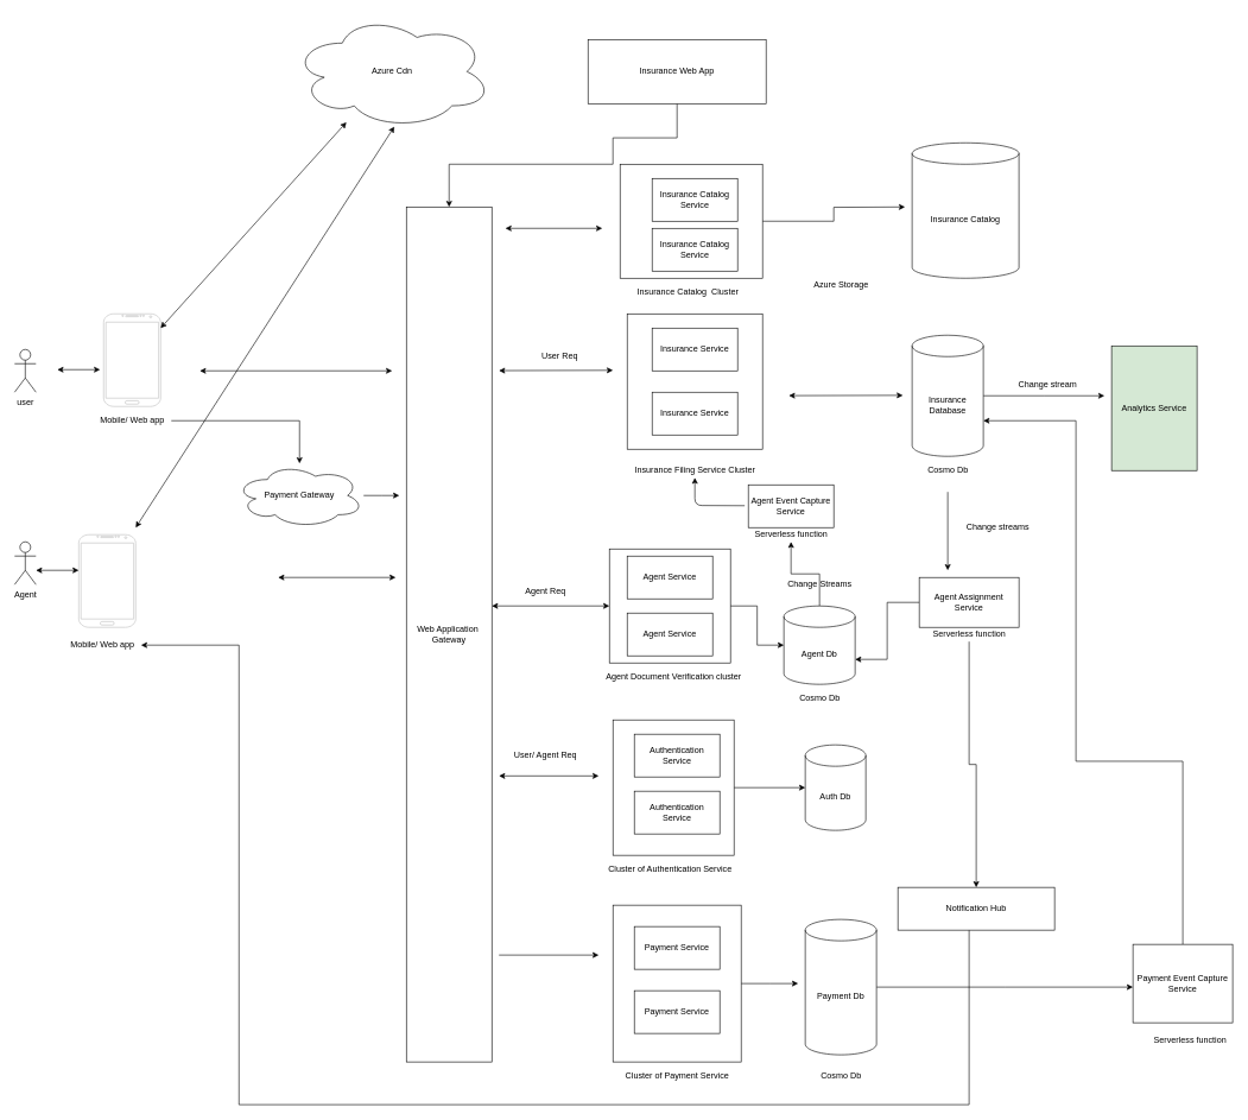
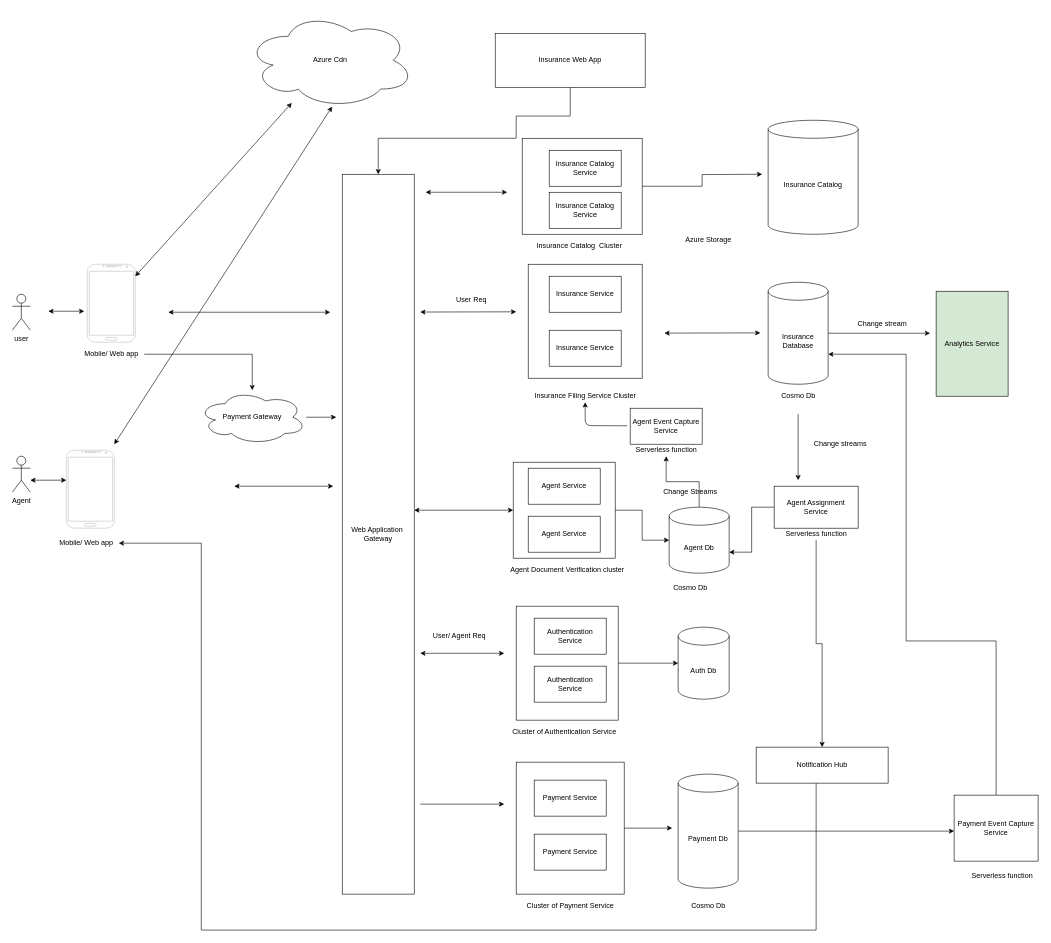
- <mxCell id="15" value="Agent Req" style="text;html=1;align=center;verticalAlign=middle;resizable=0;points=[];autosize=1;" parent="1" vertex="1"><mxGeometry x="730" y="820" width="70" height="20" as="geometry" /></mxCell>
- <mxCell id="29" value="Agent Db" style="shape=cylinder3;whiteSpace=wrap;html=1;boundedLbl=1;backgroundOutline=1;size=15;" parent="1" vertex="1"><mxGeometry x="1100" y="850" width="100" height="110" as="geometry" /></mxCell>
+ <mxCell id="29" value="Agent Db" style="shape=cylinder3;whiteSpace=wrap;html=1;boundedLbl=1;backgroundOutline=1;size=15;" parent="1" vertex="1"><mxGeometry x="1115" y="845" width="100" height="110" as="geometry" /></mxCell>
